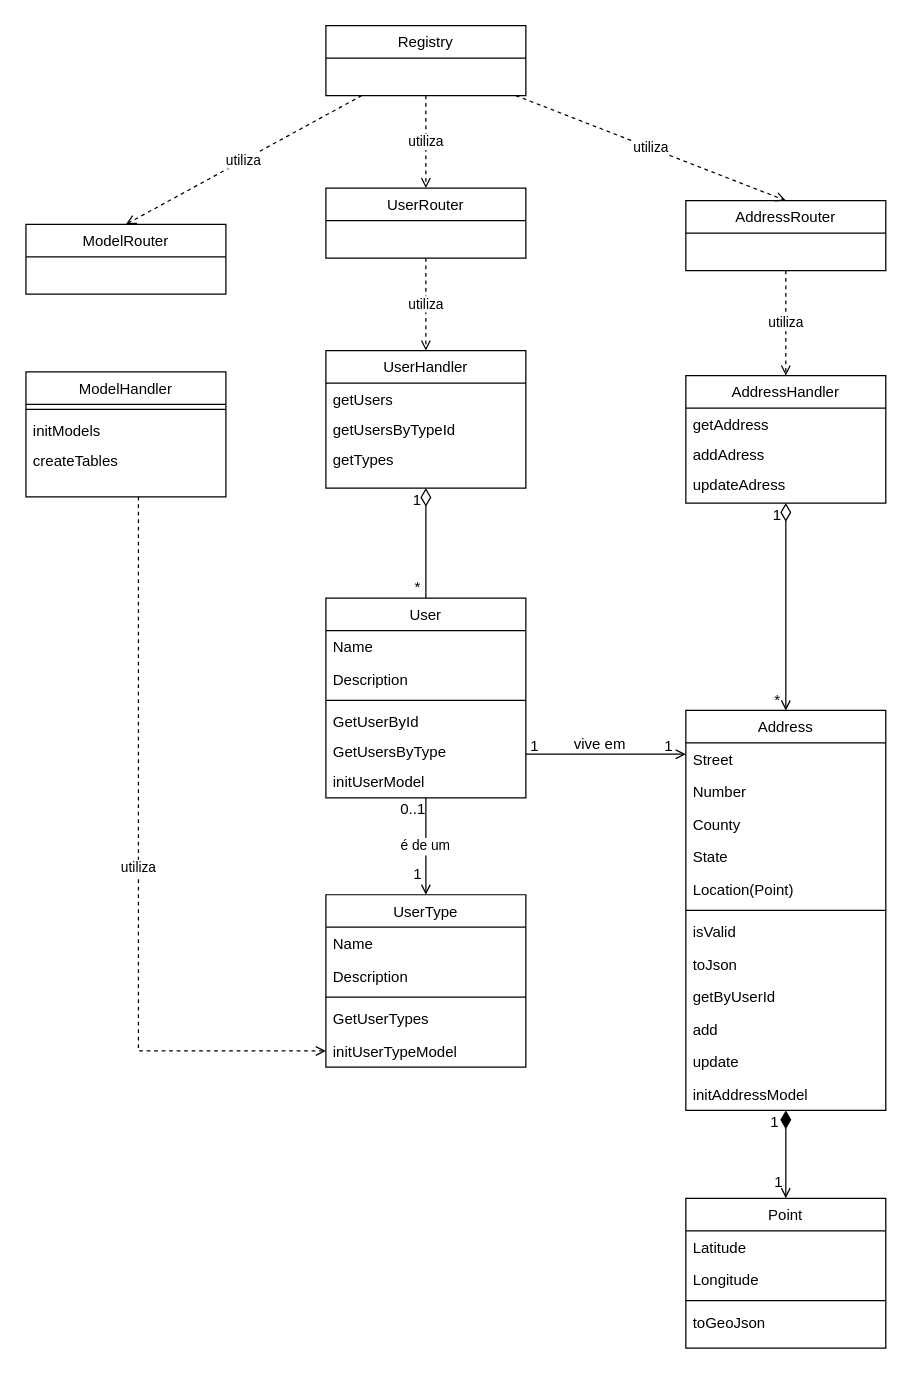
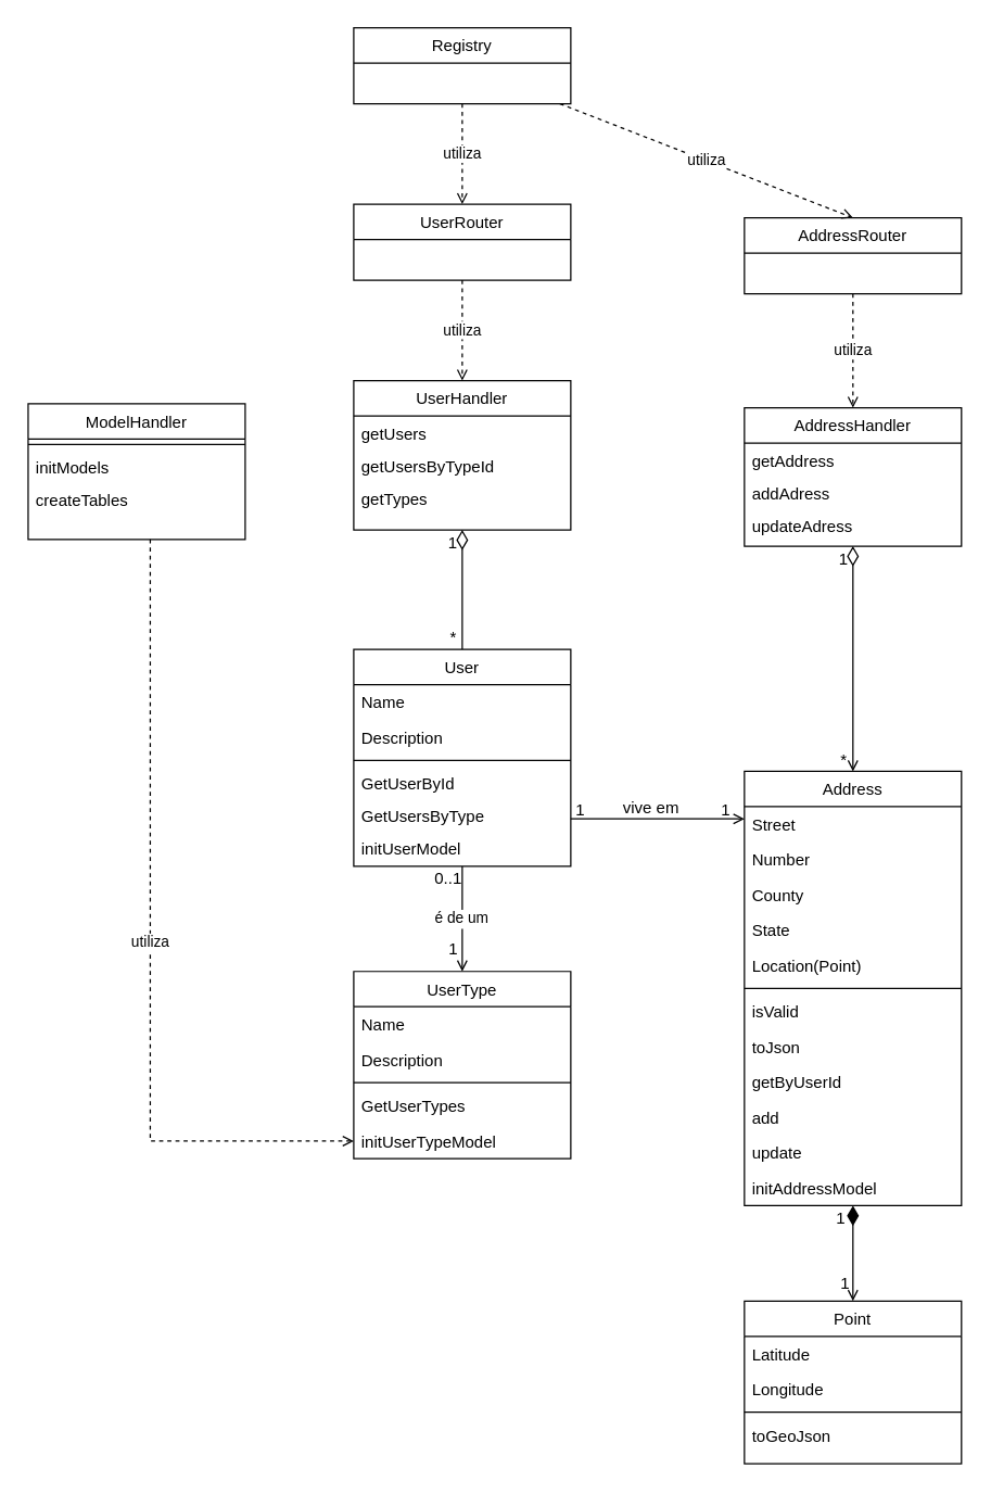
- <mxCell id="69" value="utiliza" style="edgeStyle=none;rounded=0;jumpStyle=none;jumpSize=6;orthogonalLoop=1;jettySize=auto;html=1;entryX=0.5;entryY=0;entryDx=0;entryDy=0;dashed=1;startArrow=none;startFill=0;endArrow=open;endFill=0;startSize=12;endSize=6;sourcePerimeterSpacing=0;targetPerimeterSpacing=0;strokeWidth=1;" edge="1" parent="1" source="70" target="62"><mxGeometry relative="1" as="geometry" /></mxCell>
- <mxCell id="62" value="ModelRouter" style="swimlane;fontStyle=0;align=center;verticalAlign=top;childLayout=stackLayout;horizontal=1;startSize=26;horizontalStack=0;resizeParent=1;resizeLast=0;collapsible=1;marginBottom=0;rounded=0;shadow=0;strokeWidth=1;" vertex="1" parent="1"><mxGeometry x="20" y="178.98" width="160" height="55.96" as="geometry"><mxRectangle x="550" y="140" width="160" height="26" as="alternateBounds" /></mxGeometry></mxCell>
